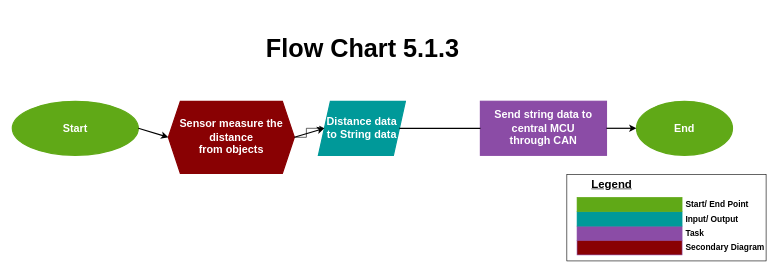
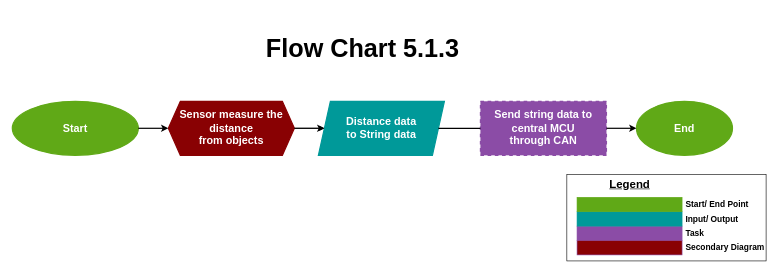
- <mxCell id="6" value="Distance data&lt;div style=&quot;font-size: 18px;&quot;&gt;to String data&lt;/div&gt;" style="shape=parallelogram;perimeter=parallelogramPerimeter;whiteSpace=wrap;html=1;fixedSize=1;strokeWidth=2;fontStyle=1;fontSize=18;fillColor=#009999;strokeColor=#009999;fontColor=#FFFFFF;" vertex="1" parent="1"><mxGeometry x="530" y="168" width="145" height="90" as="geometry" /></mxCell>
+ <mxCell id="6" value="Distance data&lt;div style=&quot;font-size: 18px;&quot;&gt;to String data&lt;/div&gt;" style="shape=parallelogram;perimeter=parallelogramPerimeter;whiteSpace=wrap;html=1;fixedSize=1;strokeWidth=2;fontStyle=1;fontSize=18;fillColor=#009999;strokeColor=#009999;fontColor=#FFFFFF;" vertex="1" parent="1"><mxGeometry x="530" y="168" width="210" height="90" as="geometry" /></mxCell>
- <mxCell id="4" value="Send string data to central MCU&lt;div&gt;through CAN&lt;/div&gt;" style="rounded=0;whiteSpace=wrap;html=1;fontStyle=1;fontSize=18;strokeWidth=2;fillColor=#8B4CA6;strokeColor=#8B4CA6;fontColor=#FFFFFF;" vertex="1" parent="1"><mxGeometry x="800" y="168" width="210" height="90" as="geometry" /></mxCell>
+ <mxCell id="4" value="Send string data to central MCU&lt;div&gt;through CAN&lt;/div&gt;" style="rounded=0;whiteSpace=wrap;html=1;fontStyle=1;fontSize=18;strokeWidth=2;fillColor=#8B4CA6;strokeColor=#8B4CA6;fontColor=#FFFFFF;dashed=1;" vertex="1" parent="1"><mxGeometry x="800" y="168" width="210" height="90" as="geometry" /></mxCell>
- <mxCell id="8" value="&lt;span style=&quot;font-size: 18px; font-weight: 700;&quot;&gt;Sensor measure the distance&lt;/span&gt;&lt;div style=&quot;font-size: 18px; font-weight: 700;&quot;&gt;from objects&lt;/div&gt;" style="shape=hexagon;perimeter=hexagonPerimeter2;whiteSpace=wrap;html=1;fixedSize=1;strokeWidth=2;fillColor=#890103;fontColor=#FFFFFF;strokeColor=#890103;" vertex="1" parent="1"><mxGeometry x="280" y="168" width="210" height="120" as="geometry" /></mxCell>
+ <mxCell id="8" value="&lt;span style=&quot;font-size: 18px; font-weight: 700;&quot;&gt;Sensor measure the distance&lt;/span&gt;&lt;div style=&quot;font-size: 18px; font-weight: 700;&quot;&gt;from objects&lt;/div&gt;" style="shape=hexagon;perimeter=hexagonPerimeter2;whiteSpace=wrap;html=1;fixedSize=1;strokeWidth=2;fillColor=#890103;fontColor=#FFFFFF;strokeColor=#890103;" vertex="1" parent="1"><mxGeometry x="280" y="168" width="210" height="90" as="geometry" /></mxCell>
- <mxCell id="18" value="Legend" style="text;html=1;align=center;verticalAlign=middle;whiteSpace=wrap;rounded=0;fontStyle=5;fontSize=19;" vertex="1" parent="13"><mxGeometry x="44.5" y="2" width="60" height="30" as="geometry" /></mxCell>
+ <mxCell id="18" value="Legend" style="text;html=1;align=center;verticalAlign=middle;whiteSpace=wrap;rounded=0;fontStyle=5;fontSize=19;" vertex="1" parent="13"><mxGeometry x="74.5" y="2" width="60" height="30" as="geometry" /></mxCell>
